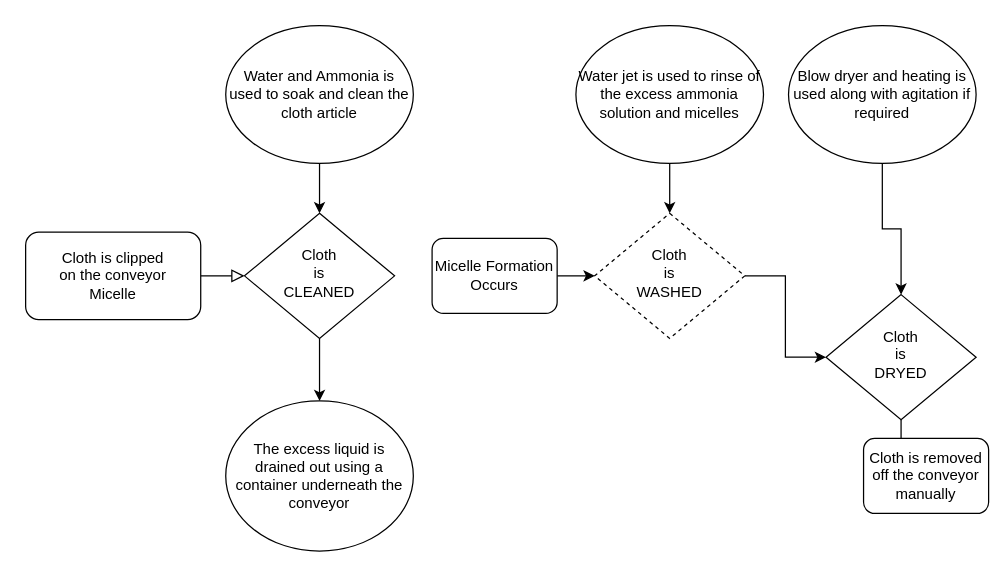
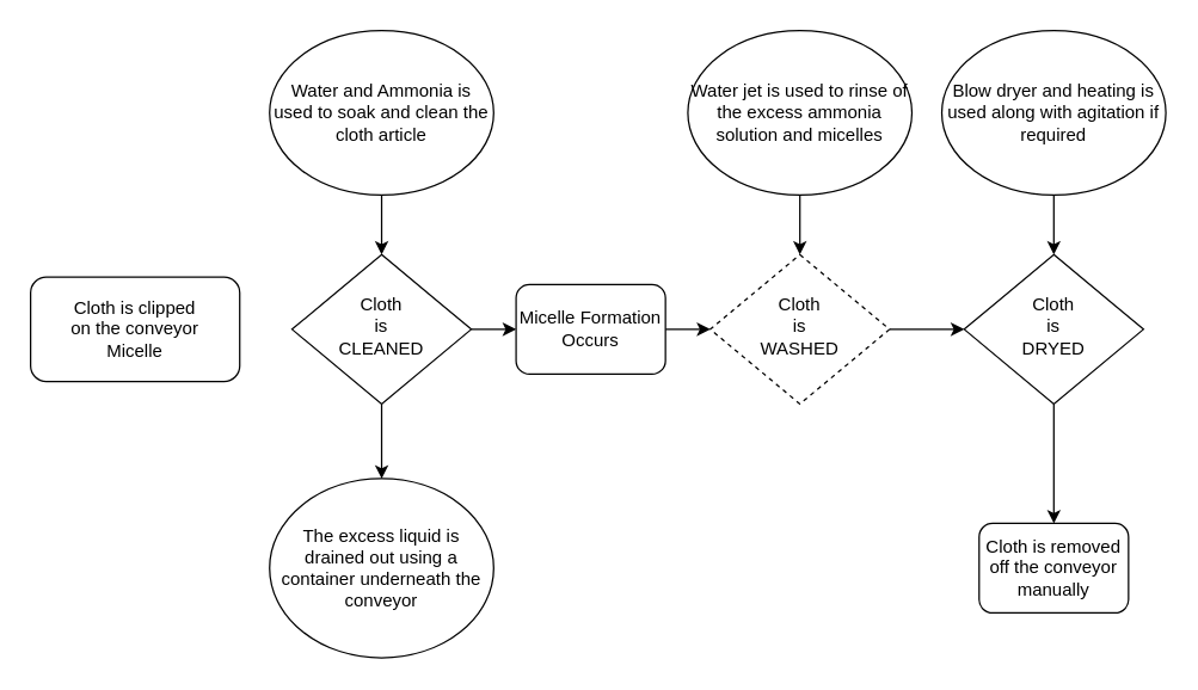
- <mxCell id="2" value="" style="rounded=0;html=1;jettySize=auto;orthogonalLoop=1;fontSize=11;endArrow=block;endFill=0;endSize=8;strokeWidth=1;shadow=0;labelBackgroundColor=none;edgeStyle=orthogonalEdgeStyle;" parent="1" source="3" target="6" edge="1"><mxGeometry relative="1" as="geometry" /></mxCell>
+ <mxCell id="5" style="edgeStyle=orthogonalEdgeStyle;rounded=0;orthogonalLoop=1;jettySize=auto;html=1;entryX=0;entryY=0.5;entryDx=0;entryDy=0;" edge="1" parent="1" source="6" target="11"><mxGeometry relative="1" as="geometry" /></mxCell>
- <mxCell id="17" value="&lt;div&gt;Cloth &lt;br&gt;&lt;/div&gt;&lt;div&gt;is&lt;/div&gt;&lt;div&gt;DRYED&lt;br&gt;&lt;/div&gt;" style="rhombus;whiteSpace=wrap;html=1;shadow=0;fontFamily=Helvetica;fontSize=12;align=center;strokeWidth=1;spacing=6;spacingTop=-4;" vertex="1" parent="1"><mxGeometry x="660" y="235" width="120" height="100" as="geometry" /></mxCell>
+ <mxCell id="17" value="&lt;div&gt;Cloth &lt;br&gt;&lt;/div&gt;&lt;div&gt;is&lt;/div&gt;&lt;div&gt;DRYED&lt;br&gt;&lt;/div&gt;" style="rhombus;whiteSpace=wrap;html=1;shadow=0;fontFamily=Helvetica;fontSize=12;align=center;strokeWidth=1;spacing=6;spacingTop=-4;" vertex="1" parent="1"><mxGeometry x="645" y="170" width="120" height="100" as="geometry" /></mxCell>
- <mxCell id="18" value="&lt;div&gt;Cloth is removed off the conveyor &lt;br&gt;&lt;/div&gt;&lt;div&gt;manually&lt;br&gt;&lt;/div&gt;" style="rounded=1;whiteSpace=wrap;html=1;fontSize=12;glass=0;strokeWidth=1;shadow=0;" vertex="1" parent="1"><mxGeometry x="690" y="350" width="100" height="60" as="geometry" /></mxCell>
+ <mxCell id="18" value="&lt;div&gt;Cloth is removed off the conveyor &lt;br&gt;&lt;/div&gt;&lt;div&gt;manually&lt;br&gt;&lt;/div&gt;" style="rounded=1;whiteSpace=wrap;html=1;fontSize=12;glass=0;strokeWidth=1;shadow=0;" vertex="1" parent="1"><mxGeometry x="655" y="350" width="100" height="60" as="geometry" /></mxCell>
